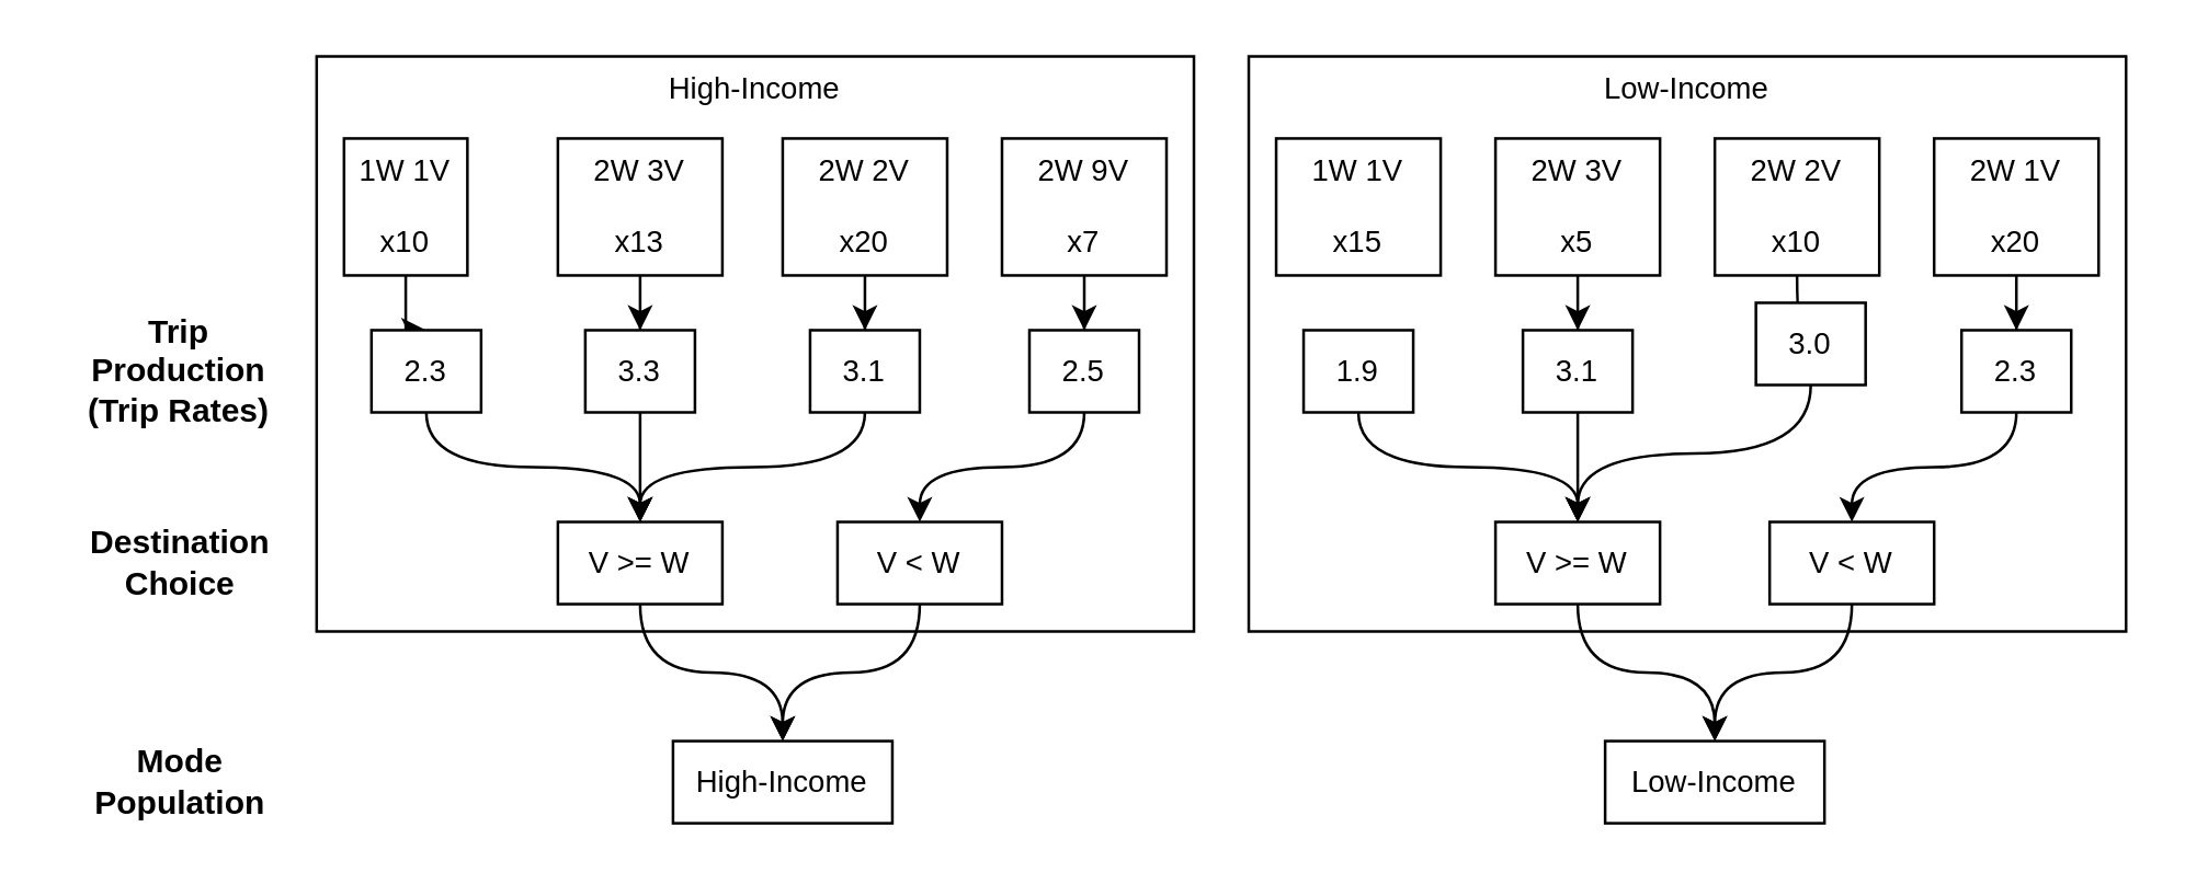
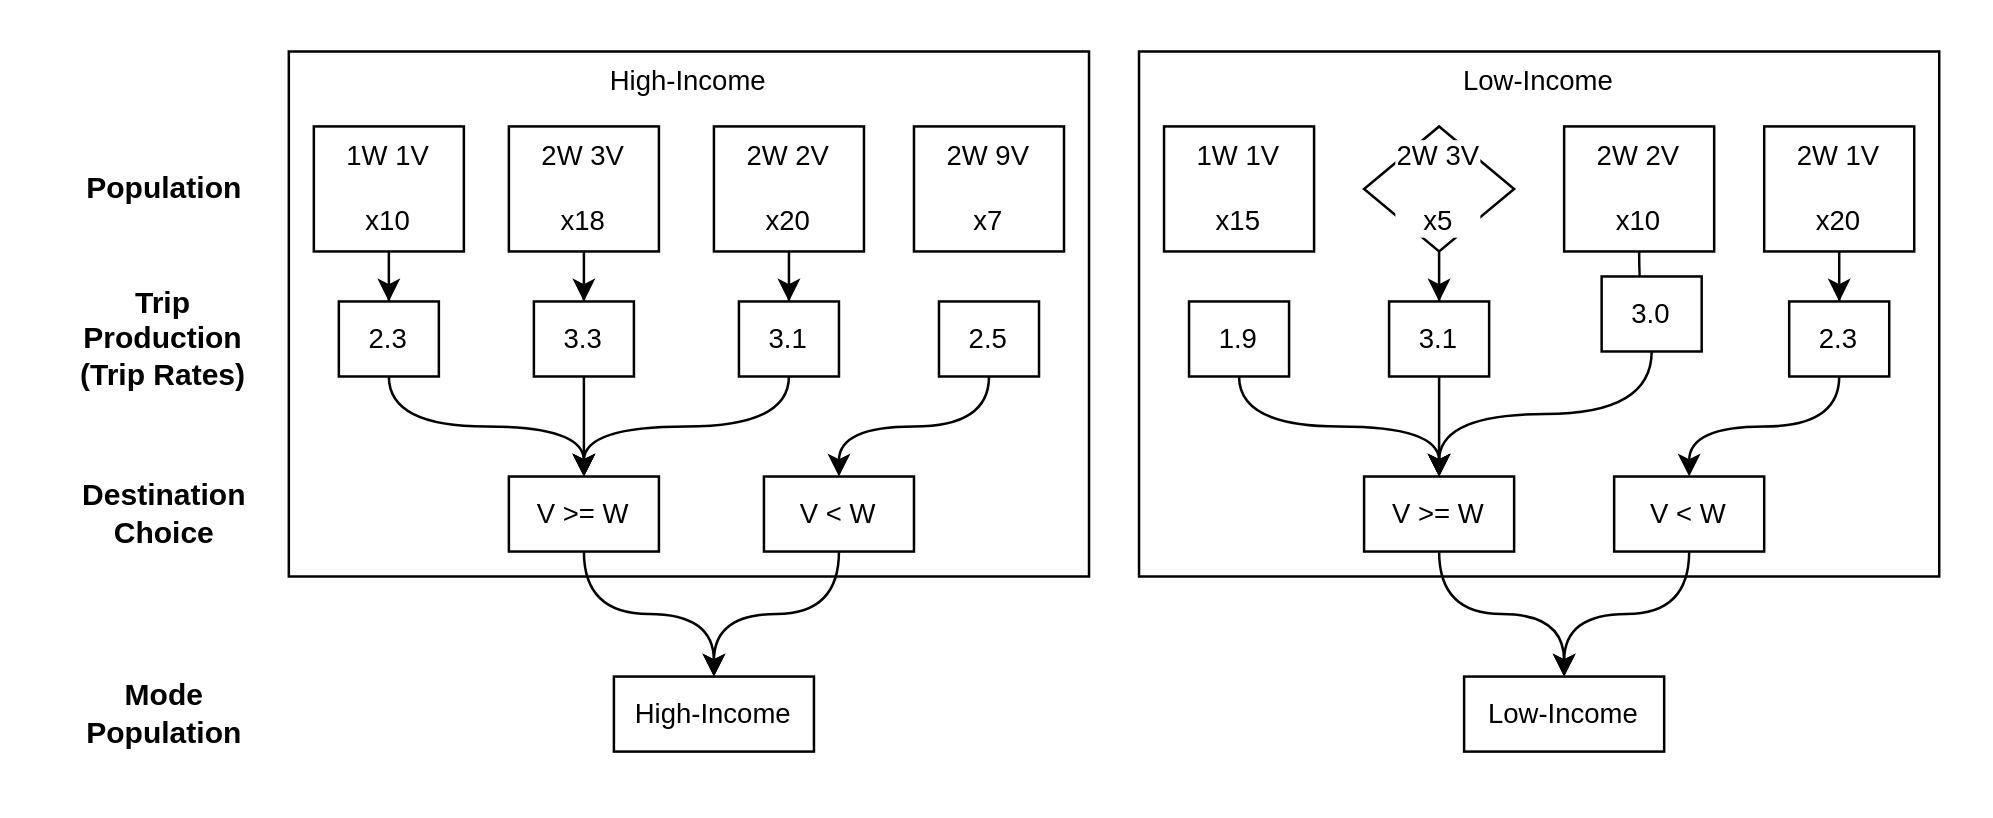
+ <mxCell id="6" value="Population" style="text;html=1;align=center;verticalAlign=middle;resizable=0;points=[];autosize=1;strokeColor=none;fillColor=default;labelBackgroundColor=none;rounded=0;fontStyle=1" parent="1" vertex="1"><mxGeometry x="20" y="60" width="90" height="30" as="geometry" /></mxCell>
- <mxCell id="43" value="1W 1V&lt;br&gt;&lt;br&gt;x10" style="rounded=0;whiteSpace=wrap;html=1;labelBackgroundColor=default;endArrow=classic;fontSize=11;movable=0;resizable=0;rotatable=0;deletable=0;editable=0;locked=1;connectable=0;" parent="1" vertex="1"><mxGeometry x="125" y="50" width="45" height="50" as="geometry" /></mxCell>
+ <mxCell id="43" value="1W 1V&lt;br&gt;&lt;br&gt;x10" style="rounded=0;whiteSpace=wrap;html=1;labelBackgroundColor=default;endArrow=classic;fontSize=11;movable=0;resizable=0;rotatable=0;deletable=0;editable=0;locked=1;connectable=0;" parent="1" vertex="1"><mxGeometry x="125" y="50" width="60" height="50" as="geometry" /></mxCell>
- <mxCell id="25" value="2W 3V&lt;br&gt;&lt;br&gt;x13" style="rounded=0;whiteSpace=wrap;html=1;labelBackgroundColor=default;endArrow=classic;fontSize=11;movable=1;resizable=1;rotatable=1;deletable=1;editable=1;locked=0;connectable=1;" parent="23" vertex="1"><mxGeometry x="88" y="30" width="60" height="50" as="geometry" /></mxCell>
+ <mxCell id="25" value="2W 3V&lt;br&gt;&lt;br&gt;x18" style="rounded=0;whiteSpace=wrap;html=1;labelBackgroundColor=default;endArrow=classic;fontSize=11;movable=1;resizable=1;rotatable=1;deletable=1;editable=1;locked=0;connectable=1;" parent="23" vertex="1"><mxGeometry x="88" y="30" width="60" height="50" as="geometry" /></mxCell>
- <mxCell id="37" value="2W 3V&lt;br&gt;&lt;br&gt;x5" style="rounded=0;whiteSpace=wrap;html=1;labelBackgroundColor=default;endArrow=classic;fontSize=11;movable=1;resizable=1;rotatable=1;deletable=1;editable=1;locked=0;connectable=1;" parent="32" vertex="1"><mxGeometry x="90" y="30" width="60" height="50" as="geometry" /></mxCell>
+ <mxCell id="37" value="2W 3V&lt;br&gt;&lt;br&gt;x5" style="rhombus;whiteSpace=wrap;html=1;labelBackgroundColor=default;endArrow=classic;fontSize=11;movable=1;resizable=1;rotatable=1;deletable=1;editable=1;locked=0;connectable=1;" parent="32" vertex="1"><mxGeometry x="90" y="30" width="60" height="50" as="geometry" /></mxCell>
- <mxCell id="29" value="" style="edgeStyle=orthogonalEdgeStyle;rounded=0;orthogonalLoop=1;jettySize=auto;html=1;movable=0;resizable=0;rotatable=0;deletable=0;editable=0;locked=1;connectable=0;" parent="23" source="28" target="27" edge="1"><mxGeometry relative="1" as="geometry" /></mxCell>
